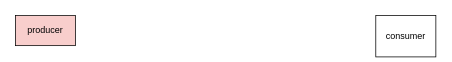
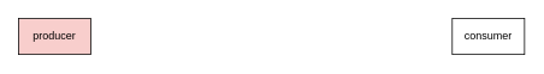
- <mxCell id="3" value="consumer" style="rounded=0;whiteSpace=wrap;html=1;" vertex="1" parent="1"><mxGeometry x="500" y="20" width="80" height="55" as="geometry" /></mxCell>
+ <mxCell id="3" value="consumer" style="rounded=0;whiteSpace=wrap;html=1;" vertex="1" parent="1"><mxGeometry x="500" y="20" width="80" height="40" as="geometry" /></mxCell>
